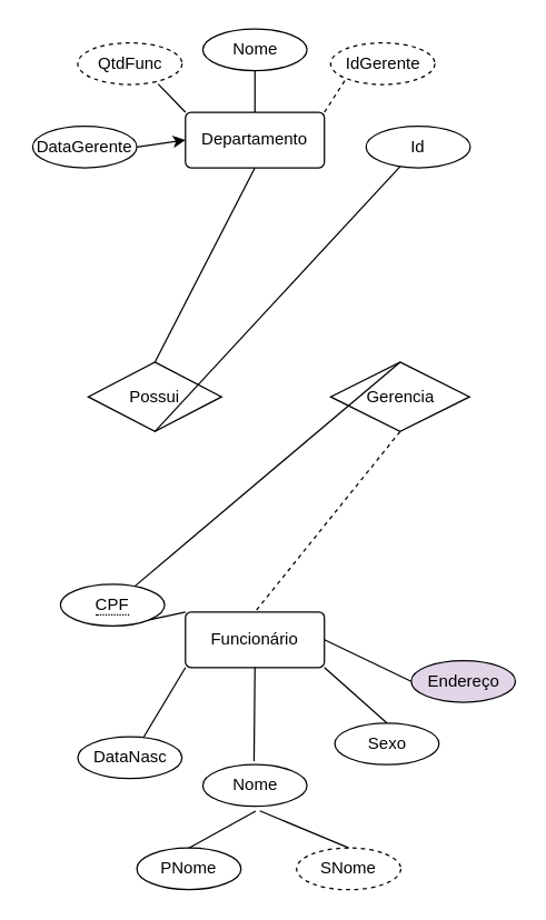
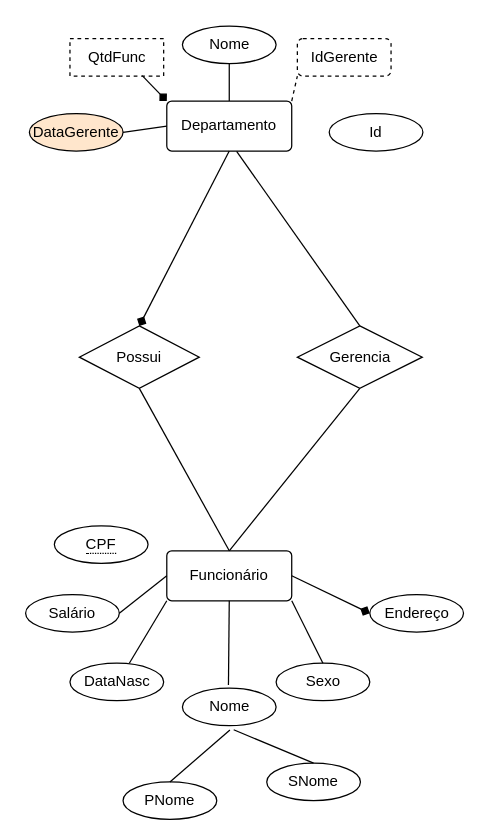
- <mxCell id="9" value="QtdFunc" style="ellipse;whiteSpace=wrap;html=1;align=center;dashed=1;" vertex="1" parent="1"><mxGeometry x="55.5" y="30" width="75" height="30" as="geometry" /></mxCell>
+ <mxCell id="9" value="QtdFunc" style="whiteSpace=wrap;html=1;align=center;dashed=1;rounded=0;" vertex="1" parent="1"><mxGeometry x="55.5" y="30" width="75" height="30" as="geometry" /></mxCell>
- <mxCell id="7" value="IdGerente" style="ellipse;whiteSpace=wrap;html=1;align=center;dashed=1;" vertex="1" parent="1"><mxGeometry x="237.5" y="30" width="75" height="30" as="geometry" /></mxCell>
+ <mxCell id="7" value="IdGerente" style="whiteSpace=wrap;html=1;align=center;dashed=1;rounded=1;" vertex="1" parent="1"><mxGeometry x="237.5" y="30" width="75" height="30" as="geometry" /></mxCell>
- <mxCell id="31" value="" style="endArrow=none;html=1;rounded=0;entryX=0;entryY=0;entryDx=0;entryDy=0;exitX=0.771;exitY=0.989;exitDx=0;exitDy=0;exitPerimeter=0;" edge="1" parent="1" source="9" target="2"><mxGeometry relative="1" as="geometry"><mxPoint x="113" y="60" as="sourcePoint" /><mxPoint x="273" y="60" as="targetPoint" /></mxGeometry></mxCell>
+ <mxCell id="31" value="" style="endArrow=diamond;html=1;rounded=0;entryX=0;entryY=0;entryDx=0;entryDy=0;exitX=0.771;exitY=0.989;exitDx=0;exitDy=0;exitPerimeter=0;" edge="1" parent="1" source="9" target="2"><mxGeometry relative="1" as="geometry"><mxPoint x="113" y="60" as="sourcePoint" /><mxPoint x="273" y="60" as="targetPoint" /></mxGeometry></mxCell>
- <mxCell id="32" value="" style="endArrow=classic;html=1;rounded=0;entryX=0;entryY=0.5;entryDx=0;entryDy=0;exitX=1;exitY=0.5;exitDx=0;exitDy=0;" edge="1" parent="1" source="10" target="2"><mxGeometry relative="1" as="geometry"><mxPoint x="-107" y="80" as="sourcePoint" /><mxPoint x="53" y="80" as="targetPoint" /></mxGeometry></mxCell>
+ <mxCell id="32" value="" style="endArrow=none;html=1;rounded=0;entryX=0;entryY=0.5;entryDx=0;entryDy=0;exitX=1;exitY=0.5;exitDx=0;exitDy=0;" edge="1" parent="1" source="10" target="2"><mxGeometry relative="1" as="geometry"><mxPoint x="-107" y="80" as="sourcePoint" /><mxPoint x="53" y="80" as="targetPoint" /></mxGeometry></mxCell>
- <mxCell id="10" value="DataGerente" style="ellipse;whiteSpace=wrap;html=1;align=center;" vertex="1" parent="1"><mxGeometry x="23" y="90" width="75" height="30" as="geometry" /></mxCell>
+ <mxCell id="10" value="DataGerente" style="ellipse;whiteSpace=wrap;html=1;align=center;fillColor=#ffe6cc;" vertex="1" parent="1"><mxGeometry x="23" y="90" width="75" height="30" as="geometry" /></mxCell>
- <mxCell id="19" value="" style="endArrow=none;html=1;rounded=0;exitX=0.5;exitY=1;exitDx=0;exitDy=0;" edge="1" parent="1" source="4" target="5"><mxGeometry relative="1" as="geometry"><mxPoint x="193" y="160" as="sourcePoint" /><mxPoint x="353" y="160" as="targetPoint" /></mxGeometry></mxCell>
+ <mxCell id="19" value="" style="endArrow=none;html=1;rounded=0;exitX=0.5;exitY=1;exitDx=0;exitDy=0;entryX=0.5;entryY=0;entryDx=0;entryDy=0;" edge="1" parent="1" source="4" target="3"><mxGeometry relative="1" as="geometry"><mxPoint x="193" y="160" as="sourcePoint" /><mxPoint x="353" y="160" as="targetPoint" /></mxGeometry></mxCell>
- <mxCell id="17" value="" style="endArrow=none;html=1;rounded=0;exitX=0.5;exitY=1;exitDx=0;exitDy=0;entryX=0.5;entryY=0;entryDx=0;entryDy=0;" edge="1" parent="1" source="2" target="4"><mxGeometry relative="1" as="geometry"><mxPoint x="-7" y="160" as="sourcePoint" /><mxPoint x="143" y="160" as="targetPoint" /></mxGeometry></mxCell>
+ <mxCell id="17" value="" style="endArrow=diamond;html=1;rounded=0;exitX=0.5;exitY=1;exitDx=0;exitDy=0;entryX=0.5;entryY=0;entryDx=0;entryDy=0;" edge="1" parent="1" source="2" target="4"><mxGeometry relative="1" as="geometry"><mxPoint x="-7" y="160" as="sourcePoint" /><mxPoint x="143" y="160" as="targetPoint" /></mxGeometry></mxCell>
- <mxCell id="28" value="" style="endArrow=none;html=1;rounded=0;exitX=0.5;exitY=0;exitDx=0;exitDy=0;" edge="1" parent="1" source="20" target="8"><mxGeometry relative="1" as="geometry"><mxPoint x="263" y="200" as="sourcePoint" /><mxPoint x="193" y="100" as="targetPoint" /></mxGeometry></mxCell>
+ <mxCell id="28" value="" style="endArrow=none;html=1;rounded=0;exitX=0.5;exitY=0;exitDx=0;exitDy=0;entryX=0.559;entryY=1.007;entryDx=0;entryDy=0;entryPerimeter=0;" edge="1" parent="1" source="20" target="2"><mxGeometry relative="1" as="geometry"><mxPoint x="263" y="200" as="sourcePoint" /><mxPoint x="193" y="100" as="targetPoint" /></mxGeometry></mxCell>
- <mxCell id="29" value="" style="endArrow=none;html=1;rounded=0;exitX=0.5;exitY=1;exitDx=0;exitDy=0;entryX=0.5;entryY=0;entryDx=0;entryDy=0;dashed=1;" edge="1" parent="1" source="20" target="3"><mxGeometry relative="1" as="geometry"><mxPoint x="303" y="400" as="sourcePoint" /><mxPoint x="463" y="400" as="targetPoint" /></mxGeometry></mxCell>
+ <mxCell id="29" value="" style="endArrow=none;html=1;rounded=0;exitX=0.5;exitY=1;exitDx=0;exitDy=0;entryX=0.5;entryY=0;entryDx=0;entryDy=0;" edge="1" parent="1" source="20" target="3"><mxGeometry relative="1" as="geometry"><mxPoint x="303" y="400" as="sourcePoint" /><mxPoint x="463" y="400" as="targetPoint" /></mxGeometry></mxCell>
- <mxCell id="26" value="" style="endArrow=none;html=1;rounded=0;exitX=1;exitY=1;exitDx=0;exitDy=0;entryX=0;entryY=0;entryDx=0;entryDy=0;" edge="1" parent="1" source="8" target="3"><mxGeometry relative="1" as="geometry"><mxPoint x="93" y="460" as="sourcePoint" /><mxPoint x="253" y="460" as="targetPoint" /></mxGeometry></mxCell>
+ <mxCell id="25" value="" style="endArrow=none;html=1;rounded=0;entryX=0;entryY=0.5;entryDx=0;entryDy=0;exitX=1;exitY=0.5;exitDx=0;exitDy=0;" edge="1" parent="1" source="18" target="3"><mxGeometry relative="1" as="geometry"><mxPoint x="113" y="500" as="sourcePoint" /><mxPoint x="133" y="490" as="targetPoint" /></mxGeometry></mxCell>
- <mxCell id="24" value="" style="endArrow=none;html=1;rounded=0;entryX=0;entryY=0.5;entryDx=0;entryDy=0;exitX=1;exitY=0.5;exitDx=0;exitDy=0;" edge="1" parent="1" source="3" target="13"><mxGeometry relative="1" as="geometry"><mxPoint x="233" y="490" as="sourcePoint" /><mxPoint x="383" y="490" as="targetPoint" /></mxGeometry></mxCell>
+ <mxCell id="24" value="" style="endArrow=diamond;html=1;rounded=0;entryX=0;entryY=0.5;entryDx=0;entryDy=0;exitX=1;exitY=0.5;exitDx=0;exitDy=0;" edge="1" parent="1" source="3" target="13"><mxGeometry relative="1" as="geometry"><mxPoint x="233" y="490" as="sourcePoint" /><mxPoint x="383" y="490" as="targetPoint" /></mxGeometry></mxCell>
+ <mxCell id="18" value="Salário" style="ellipse;whiteSpace=wrap;html=1;align=center;" vertex="1" parent="1"><mxGeometry x="20" y="475" width="75" height="30" as="geometry" /></mxCell>
- <mxCell id="13" value="Endereço" style="ellipse;whiteSpace=wrap;html=1;align=center;fillColor=#e1d5e7;" vertex="1" parent="1"><mxGeometry x="295.5" y="475" width="75" height="30" as="geometry" /></mxCell>
+ <mxCell id="13" value="Endereço" style="ellipse;whiteSpace=wrap;html=1;align=center;" vertex="1" parent="1"><mxGeometry x="295.5" y="475" width="75" height="30" as="geometry" /></mxCell>
- <mxCell id="14" value="Sexo" style="ellipse;whiteSpace=wrap;html=1;align=center;" vertex="1" parent="1"><mxGeometry x="240.5" y="520" width="75" height="30" as="geometry" /></mxCell>
+ <mxCell id="14" value="Sexo" style="ellipse;whiteSpace=wrap;html=1;align=center;" vertex="1" parent="1"><mxGeometry x="220.5" y="530" width="75" height="30" as="geometry" /></mxCell>
- <mxCell id="12" value="PNome" style="ellipse;whiteSpace=wrap;html=1;align=center;" vertex="1" parent="1"><mxGeometry x="98" y="610" width="75" height="30" as="geometry" /></mxCell>
+ <mxCell id="12" value="PNome" style="ellipse;whiteSpace=wrap;html=1;align=center;" vertex="1" parent="1"><mxGeometry x="98" y="625" width="75" height="30" as="geometry" /></mxCell>
- <mxCell id="34" value="SNome" style="ellipse;whiteSpace=wrap;html=1;align=center;dashed=1;" vertex="1" parent="1"><mxGeometry x="213" y="610" width="75" height="30" as="geometry" /></mxCell>
+ <mxCell id="34" value="SNome" style="ellipse;whiteSpace=wrap;html=1;align=center;" vertex="1" parent="1"><mxGeometry x="213" y="610" width="75" height="30" as="geometry" /></mxCell>
